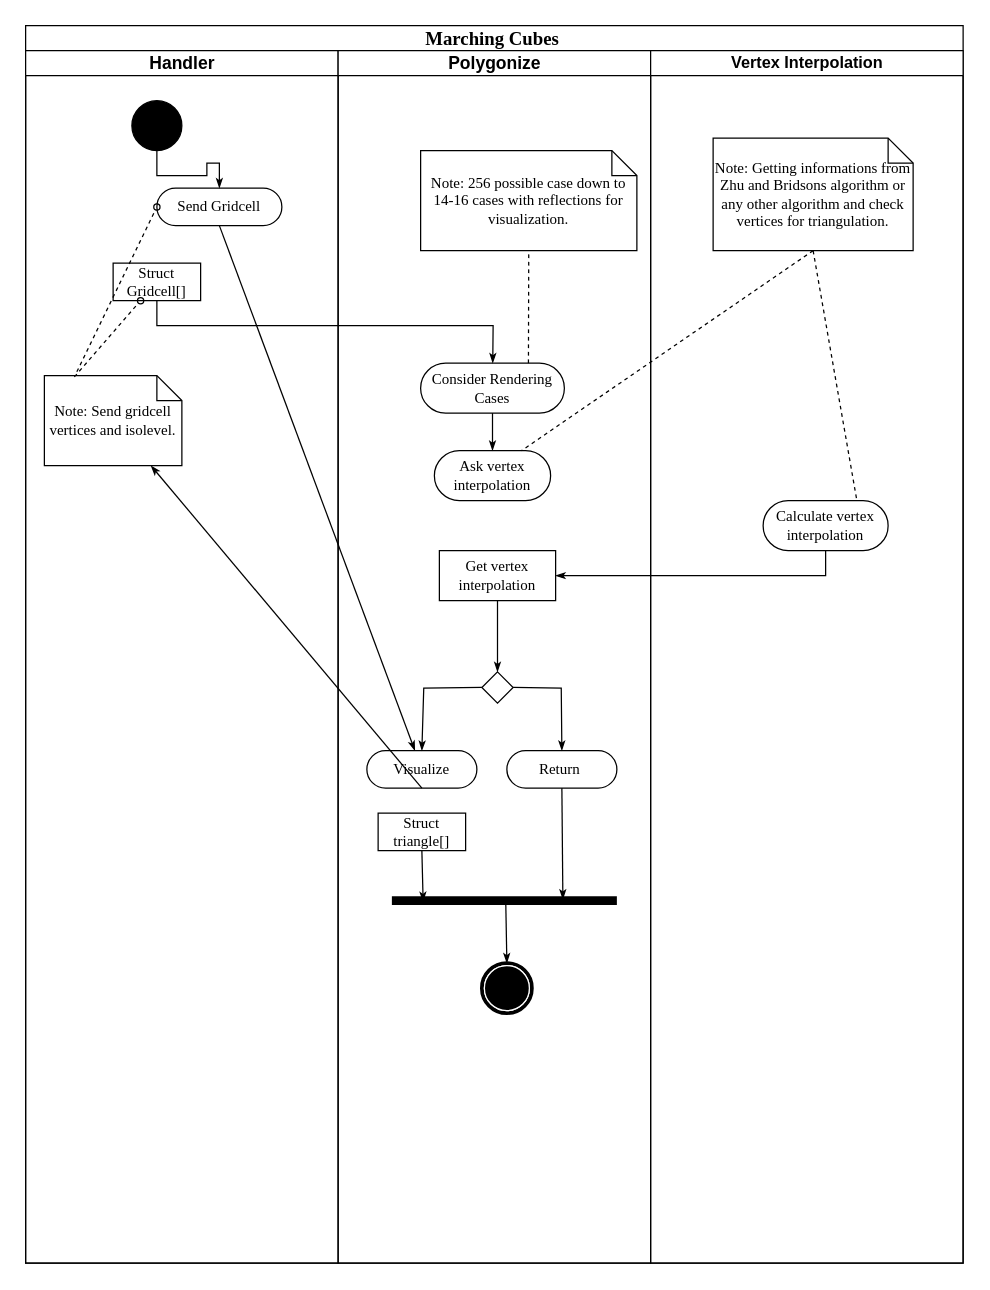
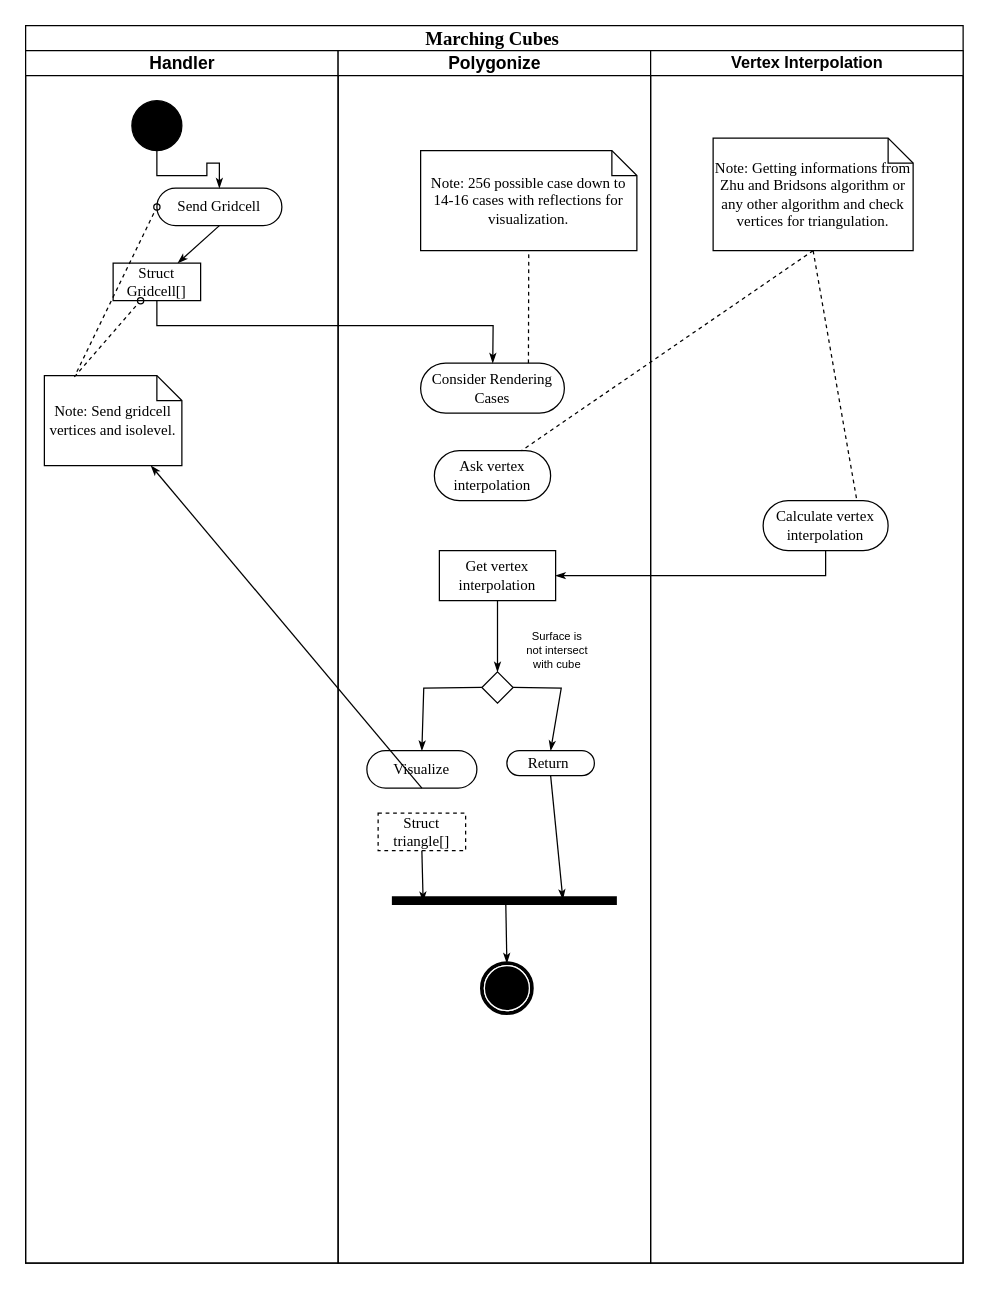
- <mxCell id="4" style="edgeStyle=none;rounded=0;html=1;labelBackgroundColor=none;startArrow=none;startFill=0;startSize=5;endArrow=classicThin;endFill=1;endSize=5;jettySize=auto;orthogonalLoop=1;strokeWidth=1;fontFamily=Verdana;fontSize=12;exitX=0.5;exitY=1;exitDx=0;exitDy=0;" parent="3" source="7" target="20" edge="1"><mxGeometry relative="1" as="geometry"><mxPoint x="148.75" y="250" as="sourcePoint" /></mxGeometry></mxCell>
+ <mxCell id="4" style="edgeStyle=none;rounded=0;html=1;labelBackgroundColor=none;startArrow=none;startFill=0;startSize=5;endArrow=classicThin;endFill=1;endSize=5;jettySize=auto;orthogonalLoop=1;strokeWidth=1;fontFamily=Verdana;fontSize=12;exitX=0.5;exitY=1;exitDx=0;exitDy=0;" parent="3" source="7" target="5" edge="1"><mxGeometry relative="1" as="geometry"><mxPoint x="148.75" y="250" as="sourcePoint" /></mxGeometry></mxCell>
- <mxCell id="17" style="edgeStyle=none;rounded=0;html=1;labelBackgroundColor=none;startArrow=none;startFill=0;startSize=5;endArrow=classicThin;endFill=1;endSize=5;jettySize=auto;orthogonalLoop=1;strokeWidth=1;fontFamily=Verdana;fontSize=12;entryX=0.5;entryY=0;entryDx=0;entryDy=0;exitX=0.5;exitY=1;exitDx=0;exitDy=0;" parent="12" source="13" target="16" edge="1"><mxGeometry relative="1" as="geometry"><mxPoint x="-100" y="198.241" as="sourcePoint" /><mxPoint x="85" y="215.37" as="targetPoint" /></mxGeometry></mxCell>
+ <mxCell id="15" value="&lt;font style=&quot;font-size: 9px;&quot;&gt;Surface is not intersect with cube&lt;/font&gt;" style="text;html=1;strokeColor=none;fillColor=none;align=center;verticalAlign=middle;whiteSpace=wrap;rounded=0;fontSize=9;" parent="12" vertex="1"><mxGeometry x="148.5" y="460" width="53" height="40" as="geometry" /></mxCell>
- <mxCell id="21" value="Return&amp;nbsp;" style="rounded=1;whiteSpace=wrap;html=1;shadow=0;comic=0;labelBackgroundColor=none;strokeWidth=1;fontFamily=Verdana;fontSize=12;align=center;arcSize=50;" parent="12" vertex="1"><mxGeometry x="135" y="560" width="88" height="30" as="geometry" /></mxCell>
+ <mxCell id="21" value="Return&amp;nbsp;" style="rounded=1;whiteSpace=wrap;html=1;shadow=0;comic=0;labelBackgroundColor=none;strokeWidth=1;fontFamily=Verdana;fontSize=12;align=center;arcSize=50;" parent="12" vertex="1"><mxGeometry x="135" y="560" width="70" height="20" as="geometry" /></mxCell>
- <mxCell id="28" value="Struct triangle[]" style="rounded=0;whiteSpace=wrap;html=1;shadow=0;comic=0;labelBackgroundColor=none;strokeWidth=1;fontFamily=Verdana;fontSize=12;align=center;arcSize=50;" parent="12" vertex="1"><mxGeometry x="32" y="610" width="70" height="30" as="geometry" /></mxCell>
+ <mxCell id="28" value="Struct triangle[]" style="rounded=0;whiteSpace=wrap;html=1;shadow=0;comic=0;labelBackgroundColor=none;strokeWidth=1;fontFamily=Verdana;fontSize=12;align=center;arcSize=50;dashed=1;" parent="12" vertex="1"><mxGeometry x="32" y="610" width="70" height="30" as="geometry" /></mxCell>
